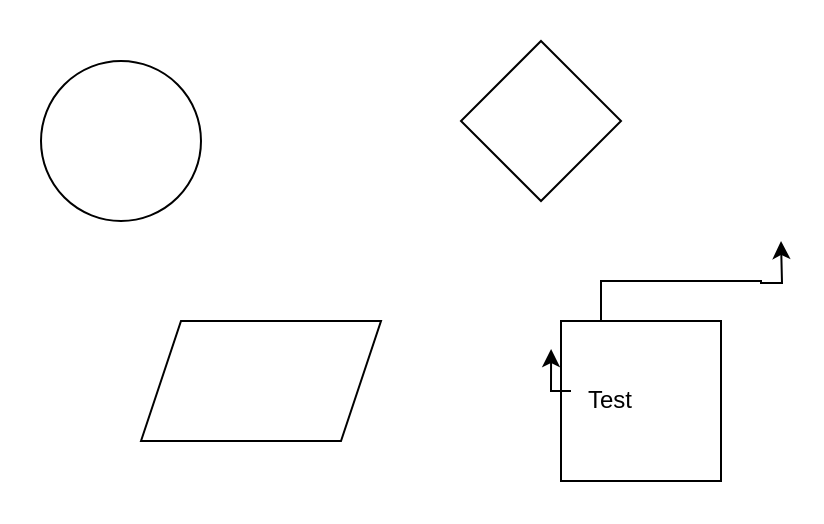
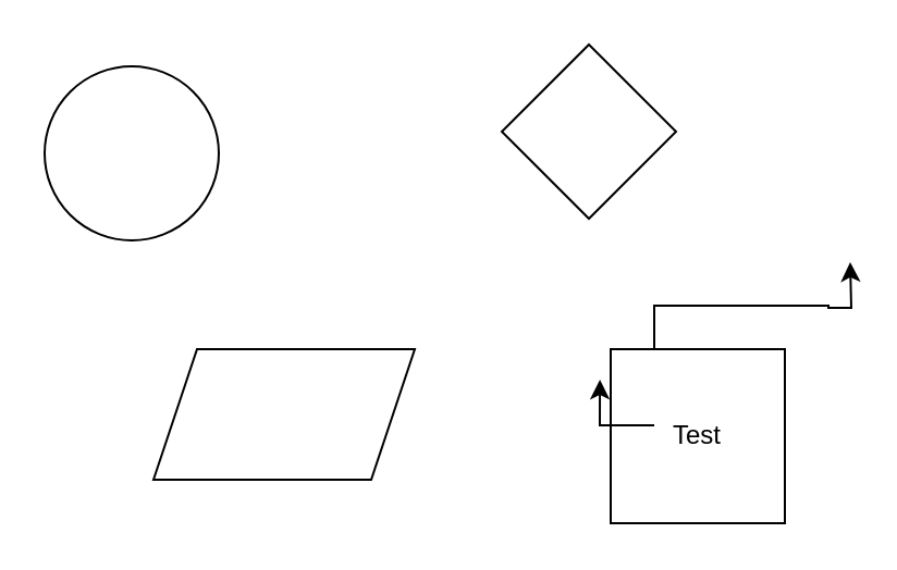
- <mxCell id="8" value="Test" style="text;html=1;strokeColor=none;fillColor=none;align=center;verticalAlign=middle;whiteSpace=wrap;rounded=0;" vertex="1" parent="1"><mxGeometry x="285" y="190" width="40" height="20" as="geometry" /></mxCell>
+ <mxCell id="8" value="Test" style="text;html=1;strokeColor=none;fillColor=none;align=center;verticalAlign=middle;whiteSpace=wrap;rounded=0;" vertex="1" parent="1"><mxGeometry x="300" y="190" width="40" height="20" as="geometry" /></mxCell>
